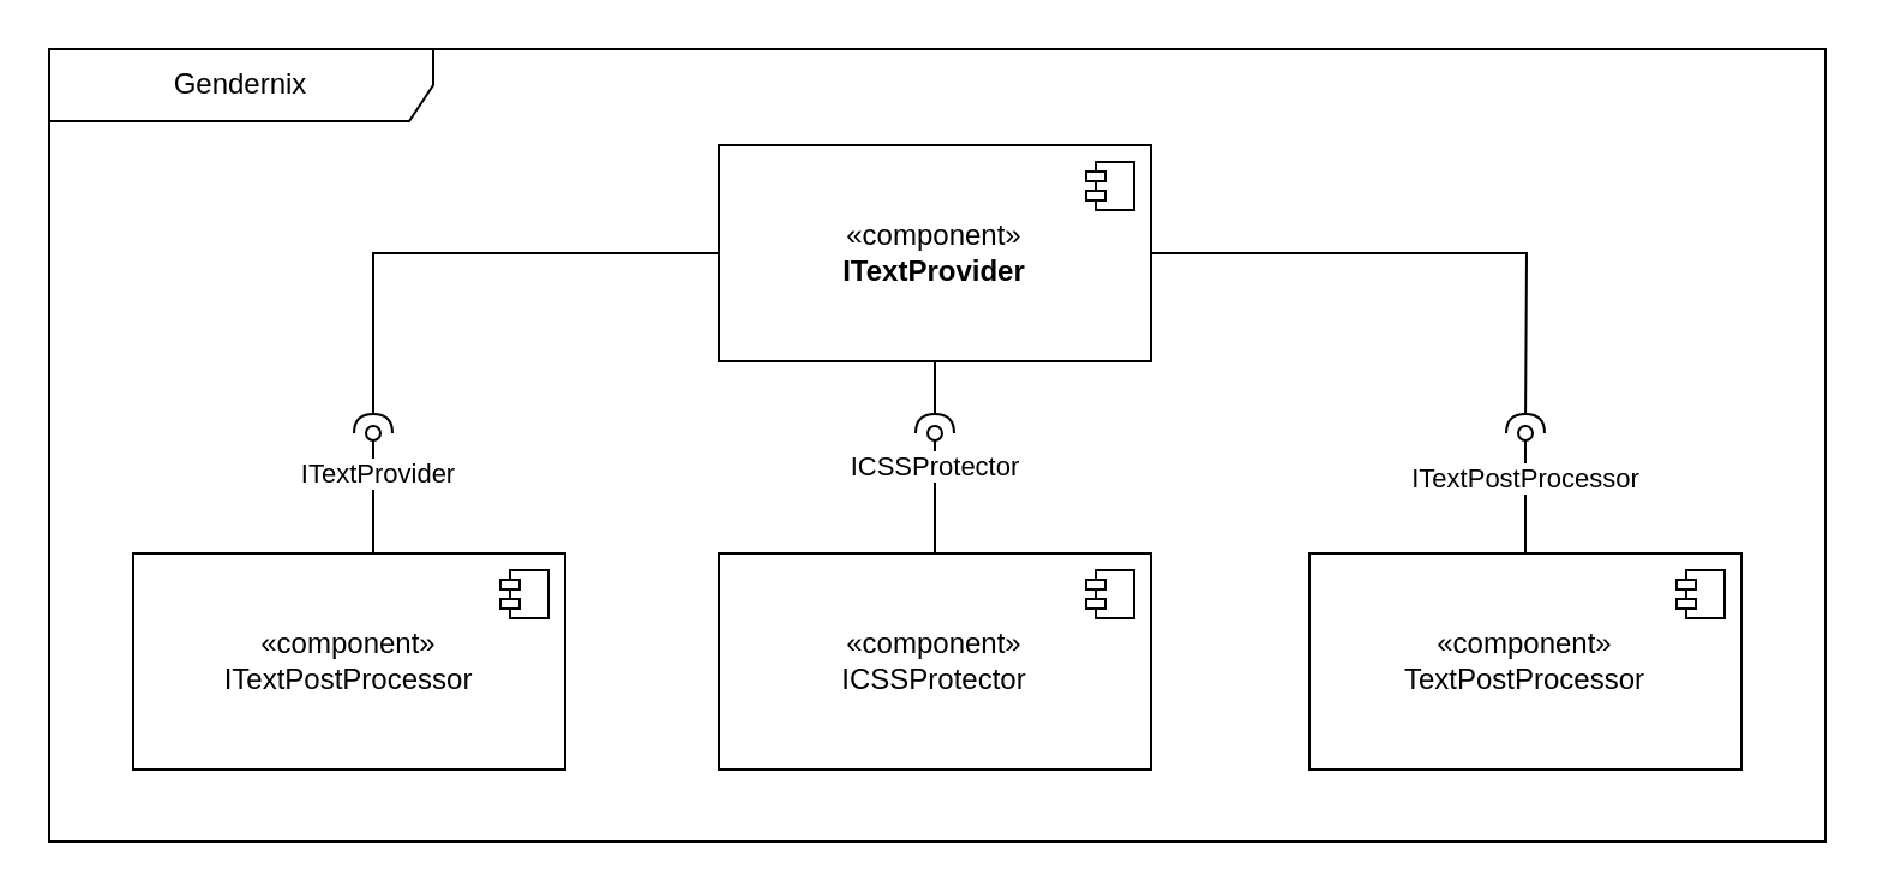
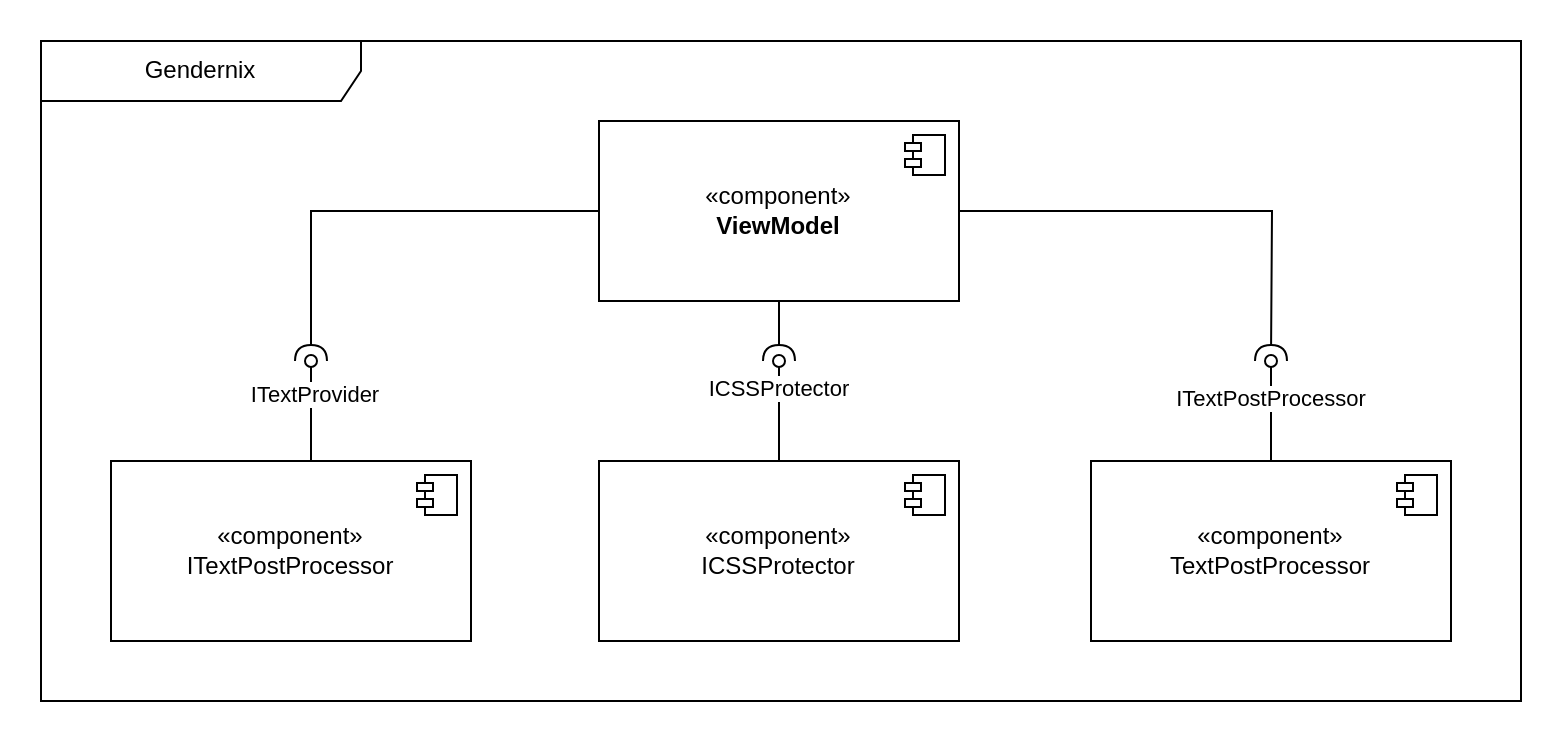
- <mxCell id="6" value="«component»&lt;br&gt;&lt;b&gt;ITextProvider&lt;/b&gt;" style="html=1;dropTarget=0;whiteSpace=wrap;" parent="2" vertex="1"><mxGeometry x="279" y="40" width="180" height="90" as="geometry" /></mxCell>
+ <mxCell id="6" value="«component»&lt;br&gt;&lt;b&gt;ViewModel&lt;/b&gt;" style="html=1;dropTarget=0;whiteSpace=wrap;" parent="2" vertex="1"><mxGeometry x="279" y="40" width="180" height="90" as="geometry" /></mxCell>
